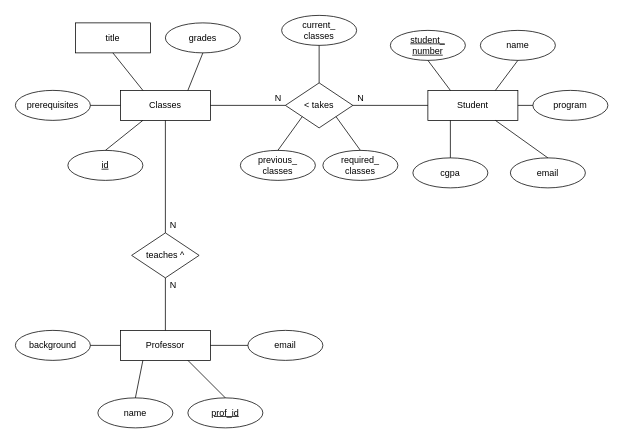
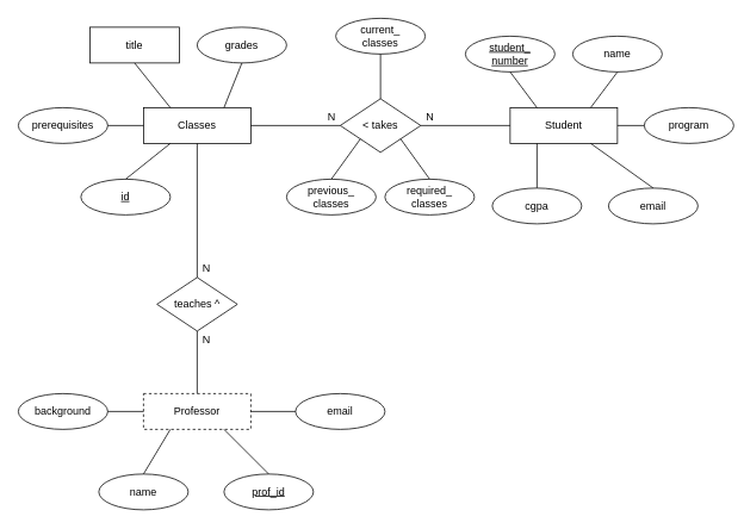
- <mxCell id="25" value="program" style="ellipse;whiteSpace=wrap;html=1;" parent="1" vertex="1"><mxGeometry x="710" y="120" width="100" height="40" as="geometry" /></mxCell>
+ <mxCell id="25" value="program" style="ellipse;whiteSpace=wrap;html=1;" parent="1" vertex="1"><mxGeometry x="720" y="120" width="100" height="40" as="geometry" /></mxCell>
- <mxCell id="3" value="Professor" style="rounded=0;whiteSpace=wrap;html=1;" parent="1" vertex="1"><mxGeometry x="160" y="440" width="120" height="40" as="geometry" /></mxCell>
+ <mxCell id="3" value="Professor" style="rounded=0;whiteSpace=wrap;html=1;dashed=1;" parent="1" vertex="1"><mxGeometry x="160" y="440" width="120" height="40" as="geometry" /></mxCell>
- <mxCell id="41" value="name" style="ellipse;whiteSpace=wrap;html=1;" parent="1" vertex="1"><mxGeometry x="130" y="530" width="100" height="40" as="geometry" /></mxCell>
+ <mxCell id="41" value="name" style="ellipse;whiteSpace=wrap;html=1;" parent="1" vertex="1"><mxGeometry x="110" y="530" width="100" height="40" as="geometry" /></mxCell>
